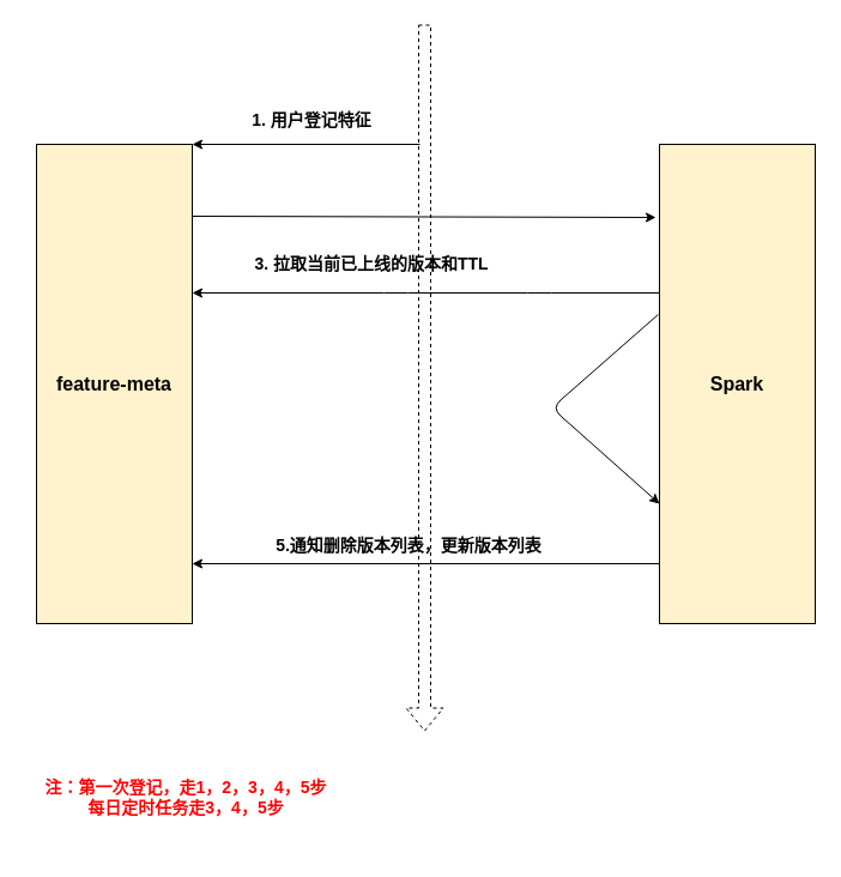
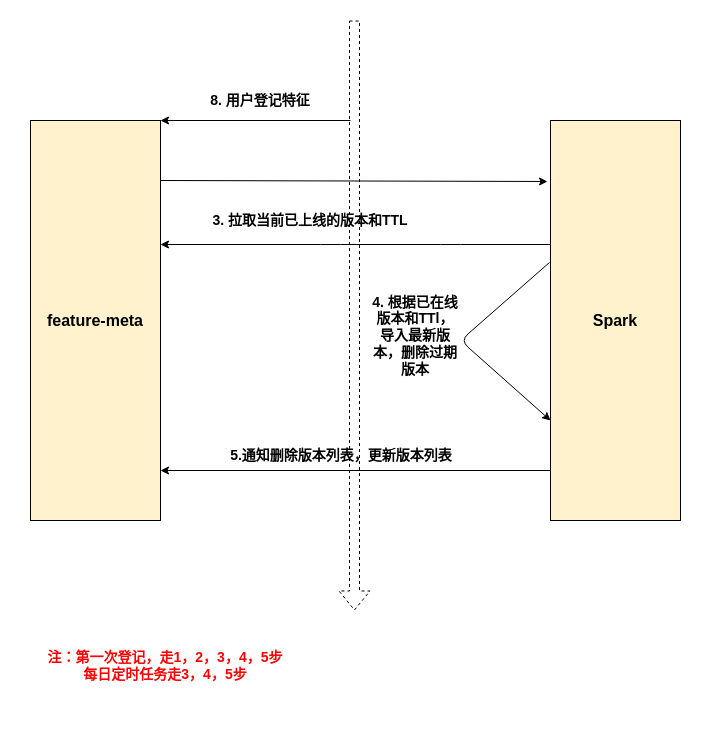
- <mxCell id="6" value="&lt;b&gt;&lt;font style=&quot;font-size: 14px&quot;&gt;1. 用户登记特征&lt;/font&gt;&lt;/b&gt;" style="text;html=1;strokeColor=none;fillColor=none;align=center;verticalAlign=middle;whiteSpace=wrap;rounded=0;" vertex="1" parent="1"><mxGeometry x="190" y="90" width="140" height="20" as="geometry" /></mxCell>
+ <mxCell id="6" value="&lt;b&gt;&lt;font style=&quot;font-size: 14px&quot;&gt;8. 用户登记特征&lt;/font&gt;&lt;/b&gt;" style="text;html=1;strokeColor=none;fillColor=none;align=center;verticalAlign=middle;whiteSpace=wrap;rounded=0;" vertex="1" parent="1"><mxGeometry x="190" y="90" width="140" height="20" as="geometry" /></mxCell>
+ <mxCell id="13" value="&lt;span style=&quot;font-size: 14px&quot;&gt;&lt;b&gt;4. 根据已在线版本和TTl，导入最新版本，删除过期版本&lt;/b&gt;&lt;/span&gt;" style="text;html=1;strokeColor=none;fillColor=none;align=center;verticalAlign=middle;whiteSpace=wrap;rounded=0;" vertex="1" parent="12"><mxGeometry width="90" height="110" as="geometry" /></mxCell>
- <mxCell id="8" value="&lt;b style=&quot;font-size: 14px&quot;&gt;&lt;font color=&quot;#ff0000&quot;&gt;注：第一次登记，走1，2，3，4，5步&lt;br&gt;每日定时任务走3，4，5步&lt;/font&gt;&lt;/b&gt;" style="text;html=1;strokeColor=none;fillColor=none;align=center;verticalAlign=middle;whiteSpace=wrap;rounded=0;" vertex="1" parent="1"><mxGeometry x="20" y="620" width="270" height="90" as="geometry" /></mxCell>
+ <mxCell id="8" value="&lt;b style=&quot;font-size: 14px&quot;&gt;&lt;font color=&quot;#ff0000&quot;&gt;注：第一次登记，走1，2，3，4，5步&lt;br&gt;每日定时任务走3，4，5步&lt;/font&gt;&lt;/b&gt;" style="text;html=1;strokeColor=none;fillColor=none;align=center;verticalAlign=middle;whiteSpace=wrap;rounded=0;" vertex="1" parent="1"><mxGeometry x="30" y="620" width="270" height="90" as="geometry" /></mxCell>
